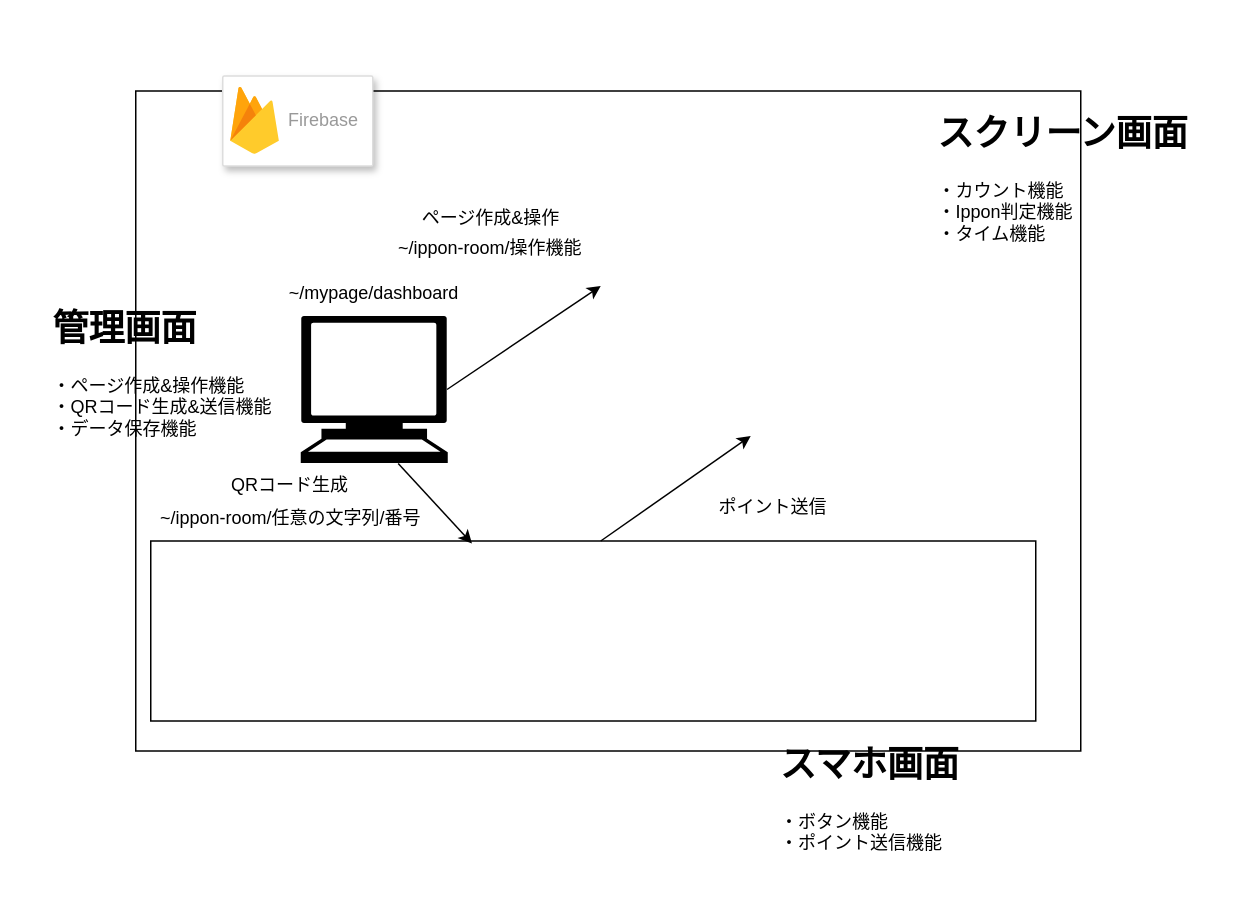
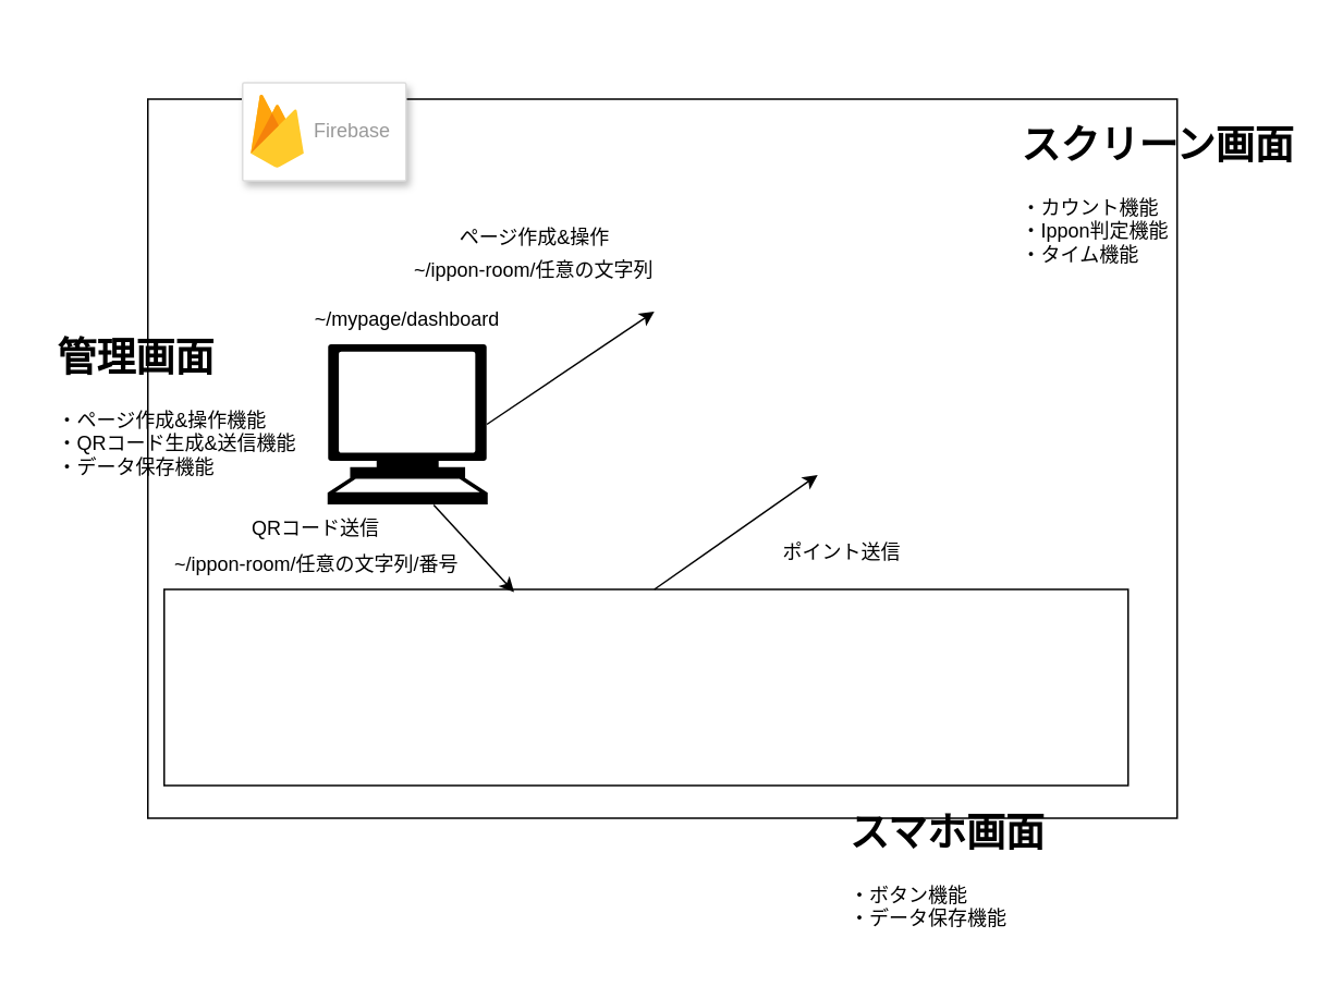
- <mxCell id="23" value="~/ippon-room/操作機能" style="text;html=1;strokeColor=none;fillColor=none;align=center;verticalAlign=middle;whiteSpace=wrap;rounded=0;" vertex="1" parent="1"><mxGeometry x="248" y="150" width="157" height="30" as="geometry" /></mxCell>
+ <mxCell id="23" value="~/ippon-room/任意の文字列" style="text;html=1;strokeColor=none;fillColor=none;align=center;verticalAlign=middle;whiteSpace=wrap;rounded=0;" vertex="1" parent="1"><mxGeometry x="248" y="150" width="157" height="30" as="geometry" /></mxCell>
- <mxCell id="21" value="QRコード生成" style="text;html=1;strokeColor=none;fillColor=none;align=center;verticalAlign=middle;whiteSpace=wrap;rounded=0;" vertex="1" parent="1"><mxGeometry x="138" y="308" width="110" height="30" as="geometry" /></mxCell>
+ <mxCell id="21" value="QRコード送信" style="text;html=1;strokeColor=none;fillColor=none;align=center;verticalAlign=middle;whiteSpace=wrap;rounded=0;" vertex="1" parent="1"><mxGeometry x="138" y="308" width="110" height="30" as="geometry" /></mxCell>
- <mxCell id="14" value="&lt;h1&gt;スマホ画面&lt;/h1&gt;&lt;div&gt;・ボタン機能&lt;/div&gt;&lt;div&gt;・ポイント送信機能&lt;/div&gt;" style="text;html=1;strokeColor=none;fillColor=none;spacing=5;spacingTop=-20;whiteSpace=wrap;overflow=hidden;rounded=0;" parent="1" vertex="1"><mxGeometry x="515" y="490" width="180" height="91" as="geometry" /></mxCell>
+ <mxCell id="14" value="&lt;h1&gt;スマホ画面&lt;/h1&gt;&lt;div&gt;・ボタン機能&lt;/div&gt;&lt;div&gt;・データ保存機能&lt;/div&gt;" style="text;html=1;strokeColor=none;fillColor=none;spacing=5;spacingTop=-20;whiteSpace=wrap;overflow=hidden;rounded=0;" parent="1" vertex="1"><mxGeometry x="515" y="490" width="180" height="91" as="geometry" /></mxCell>
